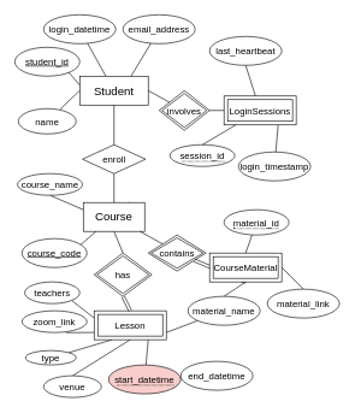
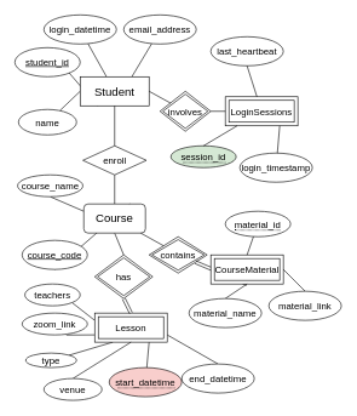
- <mxCell id="48" value="&lt;span style=&quot;border-bottom: 1px dotted&quot;&gt;session_id&lt;/span&gt;" style="ellipse;whiteSpace=wrap;html=1;align=center;fontSize=13;" vertex="1" parent="1"><mxGeometry x="235" y="200" width="90" height="30" as="geometry" /></mxCell>
+ <mxCell id="48" value="&lt;span style=&quot;border-bottom: 1px dotted&quot;&gt;session_id&lt;/span&gt;" style="ellipse;whiteSpace=wrap;html=1;align=center;fontSize=13;fillColor=#d5e8d4;" vertex="1" parent="1"><mxGeometry x="235" y="200" width="90" height="30" as="geometry" /></mxCell>
- <mxCell id="12" value="&lt;font style=&quot;font-size: 16px&quot;&gt;Course&lt;/font&gt;" style="rounded=0;whiteSpace=wrap;html=1;" parent="1" vertex="1"><mxGeometry x="115" y="280" width="85" height="40" as="geometry" /></mxCell>
+ <mxCell id="12" value="&lt;font style=&quot;font-size: 16px&quot;&gt;Course&lt;/font&gt;" style="whiteSpace=wrap;html=1;rounded=1;" parent="1" vertex="1"><mxGeometry x="115" y="280" width="85" height="40" as="geometry" /></mxCell>
- <mxCell id="22" style="edgeStyle=none;rounded=0;orthogonalLoop=1;jettySize=auto;html=1;exitX=1;exitY=0.75;exitDx=0;exitDy=0;endArrow=none;endFill=0;fontSize=13;" parent="1" source="24" target="39" edge="1"><mxGeometry relative="1" as="geometry" /></mxCell>
+ <mxCell id="22" style="edgeStyle=none;rounded=0;orthogonalLoop=1;jettySize=auto;html=1;exitX=1;exitY=0.75;exitDx=0;exitDy=0;entryX=0.5;entryY=0;entryDx=0;entryDy=0;endArrow=none;endFill=0;fontSize=13;" parent="1" source="24" target="28" edge="1"><mxGeometry relative="1" as="geometry" /></mxCell>
